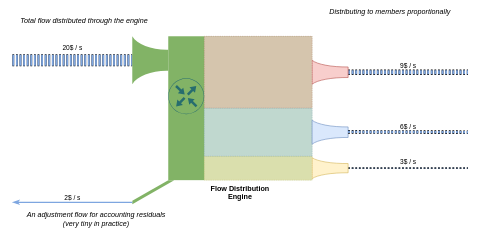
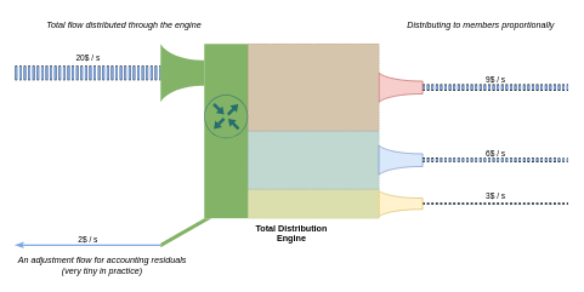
- <mxCell id="17" value="&lt;i&gt;Distributing to members proportionally&lt;/i&gt;" style="text;html=1;strokeColor=none;fillColor=none;align=center;verticalAlign=middle;whiteSpace=wrap;rounded=0;" parent="1" vertex="1"><mxGeometry x="530" y="5" width="240" height="30" as="geometry" /></mxCell>
+ <mxCell id="17" value="&lt;i&gt;Distributing to members proportionally&lt;/i&gt;" style="text;html=1;strokeColor=none;fillColor=none;align=center;verticalAlign=middle;whiteSpace=wrap;rounded=0;" parent="1" vertex="1"><mxGeometry x="540" y="20" width="240" height="30" as="geometry" /></mxCell>
- <mxCell id="18" value="&lt;i&gt;Total flow distributed through the engine&lt;/i&gt;" style="text;html=1;strokeColor=none;fillColor=none;align=center;verticalAlign=middle;whiteSpace=wrap;rounded=0;" parent="1" vertex="1"><mxGeometry x="20" y="20" width="240" height="30" as="geometry" /></mxCell>
+ <mxCell id="18" value="&lt;i&gt;Total flow distributed through the engine&lt;/i&gt;" style="text;html=1;strokeColor=none;fillColor=none;align=center;verticalAlign=middle;whiteSpace=wrap;rounded=0;" parent="1" vertex="1"><mxGeometry x="50" y="20" width="240" height="30" as="geometry" /></mxCell>
- <mxCell id="6" value="Flow Distribution&lt;br&gt;Engine" style="rounded=0;whiteSpace=wrap;html=1;fillColor=#82B366;strokeColor=none;labelPosition=center;verticalLabelPosition=bottom;align=center;verticalAlign=top;fontStyle=1" parent="1" vertex="1"><mxGeometry x="280" y="60" width="240" height="240" as="geometry" /></mxCell>
+ <mxCell id="6" value="Total Distribution&lt;br&gt;Engine" style="rounded=0;whiteSpace=wrap;html=1;fillColor=#82B366;strokeColor=none;labelPosition=center;verticalLabelPosition=bottom;align=center;verticalAlign=top;fontStyle=1" parent="1" vertex="1"><mxGeometry x="280" y="60" width="240" height="240" as="geometry" /></mxCell>
- <mxCell id="19" value="&lt;i&gt;An adjustment flow for accounting residuals&lt;br&gt;(very tiny in practice)&lt;br&gt;&lt;/i&gt;" style="text;html=1;strokeColor=none;fillColor=none;align=center;verticalAlign=middle;whiteSpace=wrap;rounded=0;" parent="1" vertex="1"><mxGeometry x="40" y="350" width="240" height="30" as="geometry" /></mxCell>
+ <mxCell id="19" value="&lt;i&gt;An adjustment flow for accounting residuals&lt;br&gt;(very tiny in practice)&lt;br&gt;&lt;/i&gt;" style="text;html=1;strokeColor=none;fillColor=none;align=center;verticalAlign=middle;whiteSpace=wrap;rounded=0;" parent="1" vertex="1"><mxGeometry x="20" y="350" width="240" height="30" as="geometry" /></mxCell>
